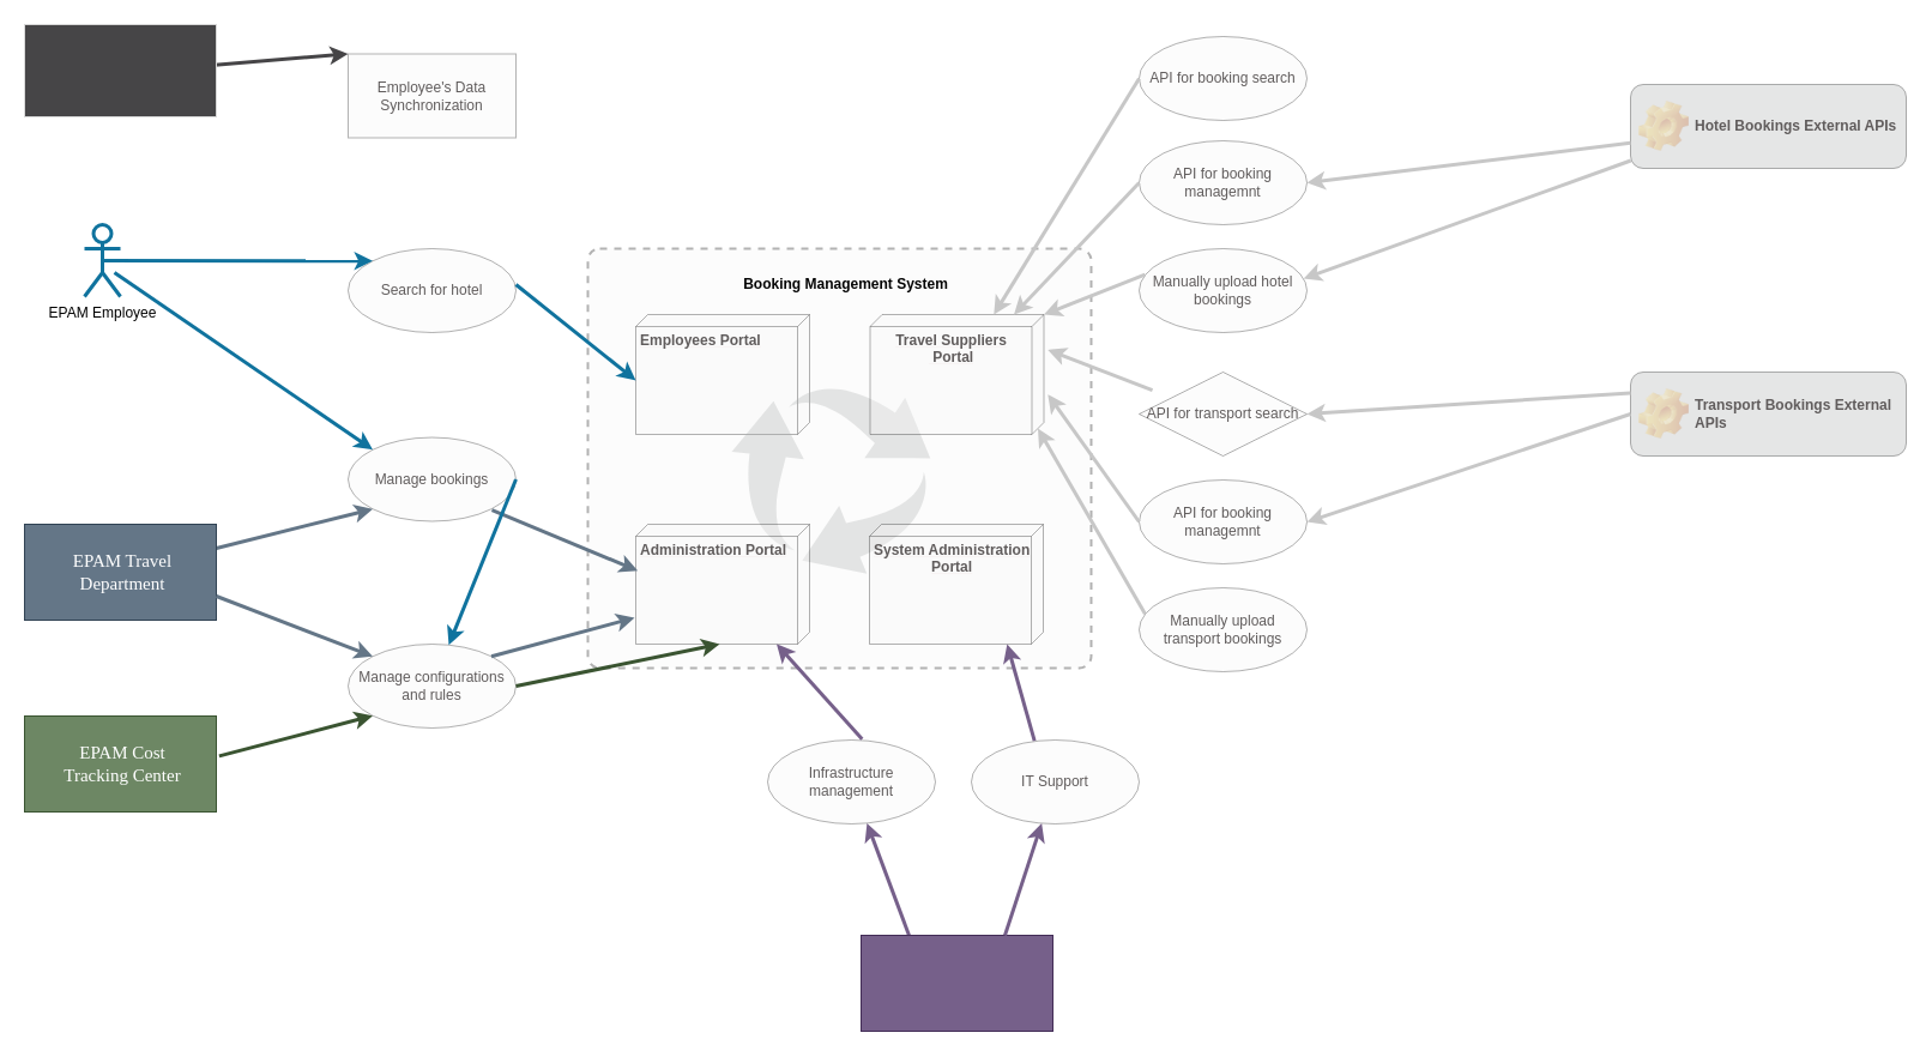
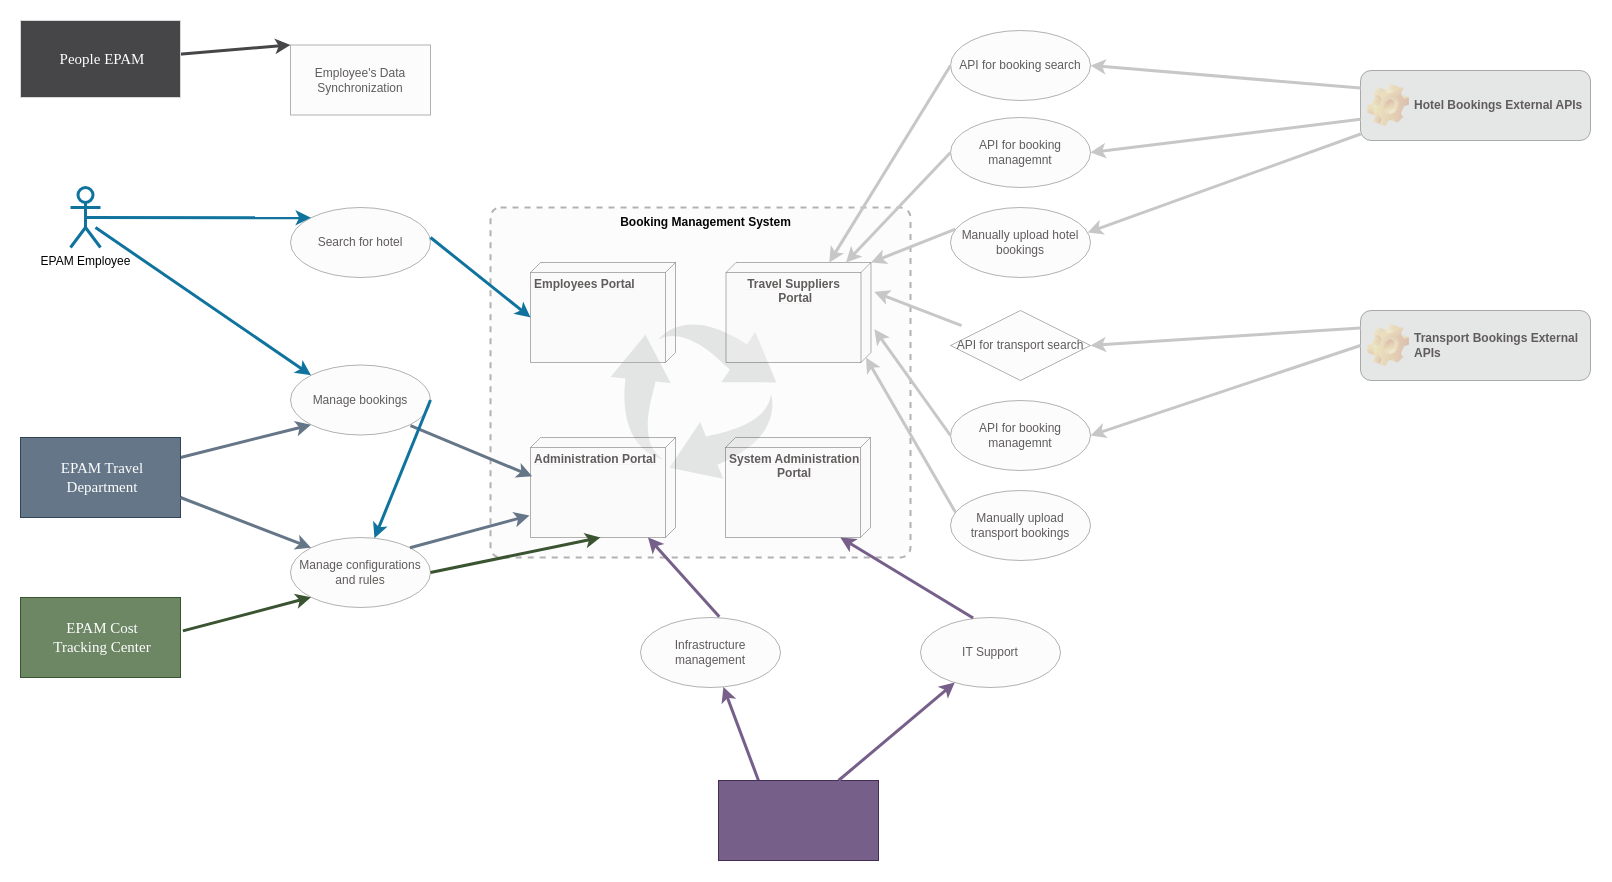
+ <mxCell id="26" value="&lt;span style=&quot;font-size: 15px&quot;&gt;&lt;font color=&quot;#ffffff&quot;&gt;People EPAM&lt;/font&gt;&lt;/span&gt;" style="text;html=1;strokeColor=none;fillColor=none;align=center;verticalAlign=middle;whiteSpace=wrap;rounded=1;glass=0;fontFamily=Trebuchet MS;fontSize=14;fontColor=#CFFFFC;" vertex="1" parent="24"><mxGeometry x="21.053" y="30.8" width="122.105" height="15.4" as="geometry" /></mxCell>
+ <mxCell id="44" value="" style="endArrow=classic;html=1;rounded=0;fontColor=#605c5c;strokeColor=#c7c7c7;entryX=1;entryY=0.5;entryDx=0;entryDy=0;fillColor=#76608a;strokeWidth=3;exitX=0;exitY=0.25;exitDx=0;exitDy=0;" edge="1" parent="1" source="8" target="6"><mxGeometry width="50" height="50" relative="1" as="geometry"><mxPoint x="1320" y="262" as="sourcePoint" /><mxPoint x="1163.6" y="338.27" as="targetPoint" /></mxGeometry></mxCell>
- <mxCell id="17" value="&lt;b&gt;Booking Management System&lt;/b&gt;" style="text;html=1;align=center;verticalAlign=middle;resizable=0;points=[];autosize=1;strokeColor=none;fillColor=none;fontColor=#050505;" vertex="1" parent="1"><mxGeometry x="610" y="222" width="190" height="30" as="geometry" /></mxCell>
+ <mxCell id="17" value="&lt;b&gt;Booking Management System&lt;/b&gt;" style="text;html=1;align=center;verticalAlign=middle;resizable=0;points=[];autosize=1;strokeColor=none;fillColor=none;fontColor=#050505;" vertex="1" parent="1"><mxGeometry x="610" y="207" width="190" height="30" as="geometry" /></mxCell>
- <mxCell id="56" value="IT Support" style="ellipse;whiteSpace=wrap;html=1;fontColor=#605c5c;fillColor=#f5f5f5;opacity=30;" vertex="1" parent="1"><mxGeometry x="810" y="617" width="140" height="70" as="geometry" /></mxCell>
+ <mxCell id="56" value="IT Support" style="ellipse;whiteSpace=wrap;html=1;fontColor=#605c5c;fillColor=#f5f5f5;opacity=30;" vertex="1" parent="1"><mxGeometry x="920" y="617" width="140" height="70" as="geometry" /></mxCell>
